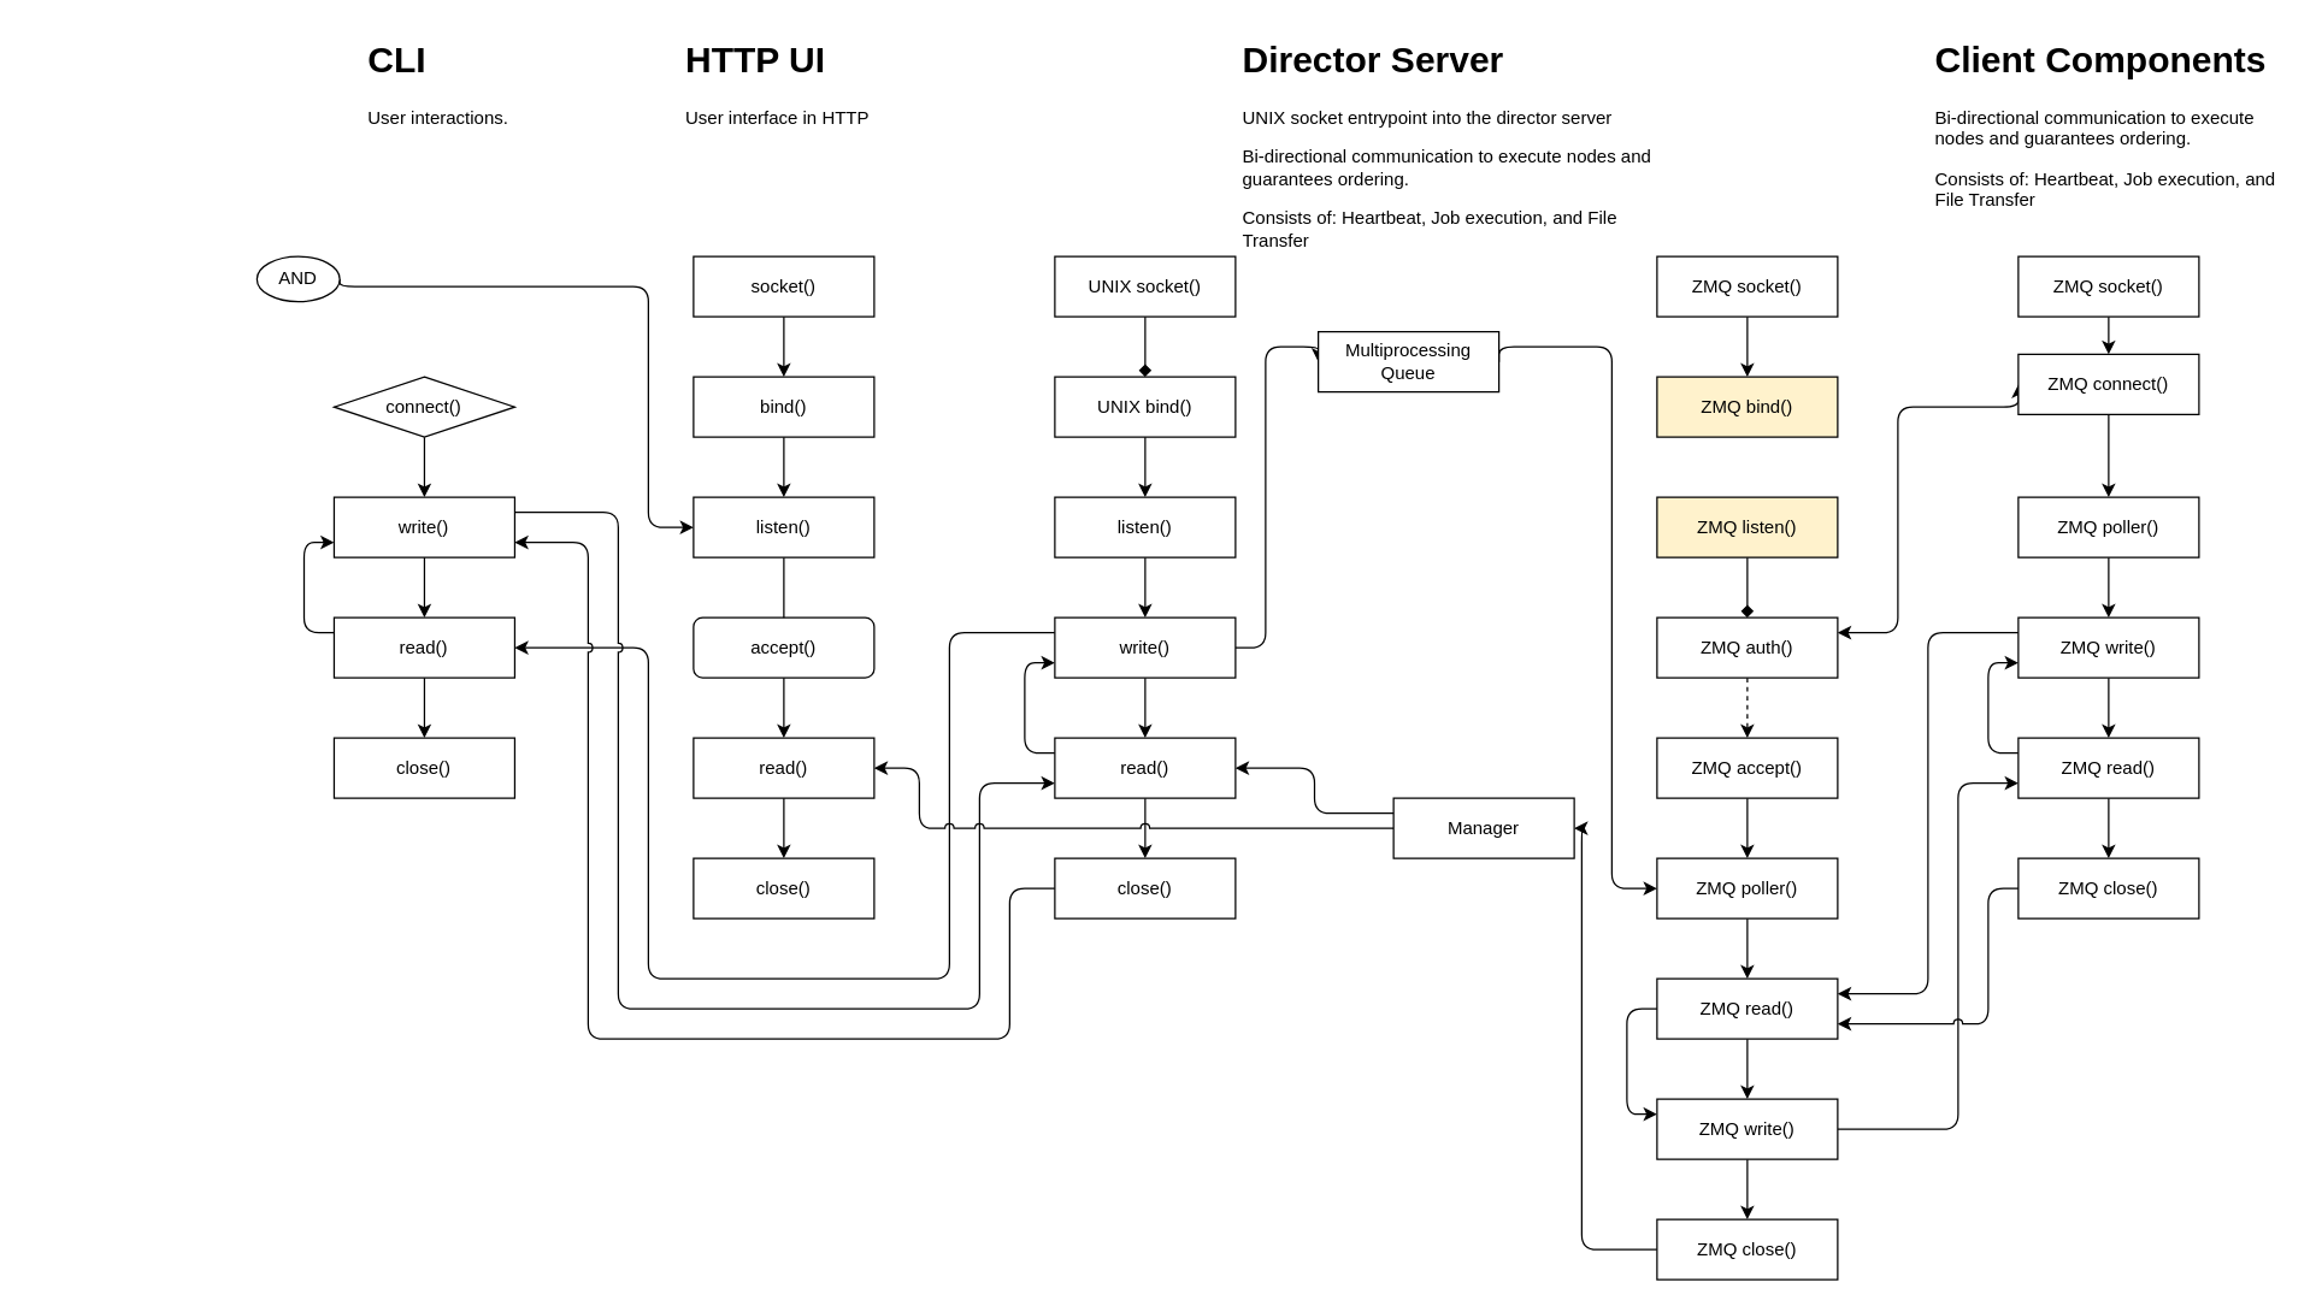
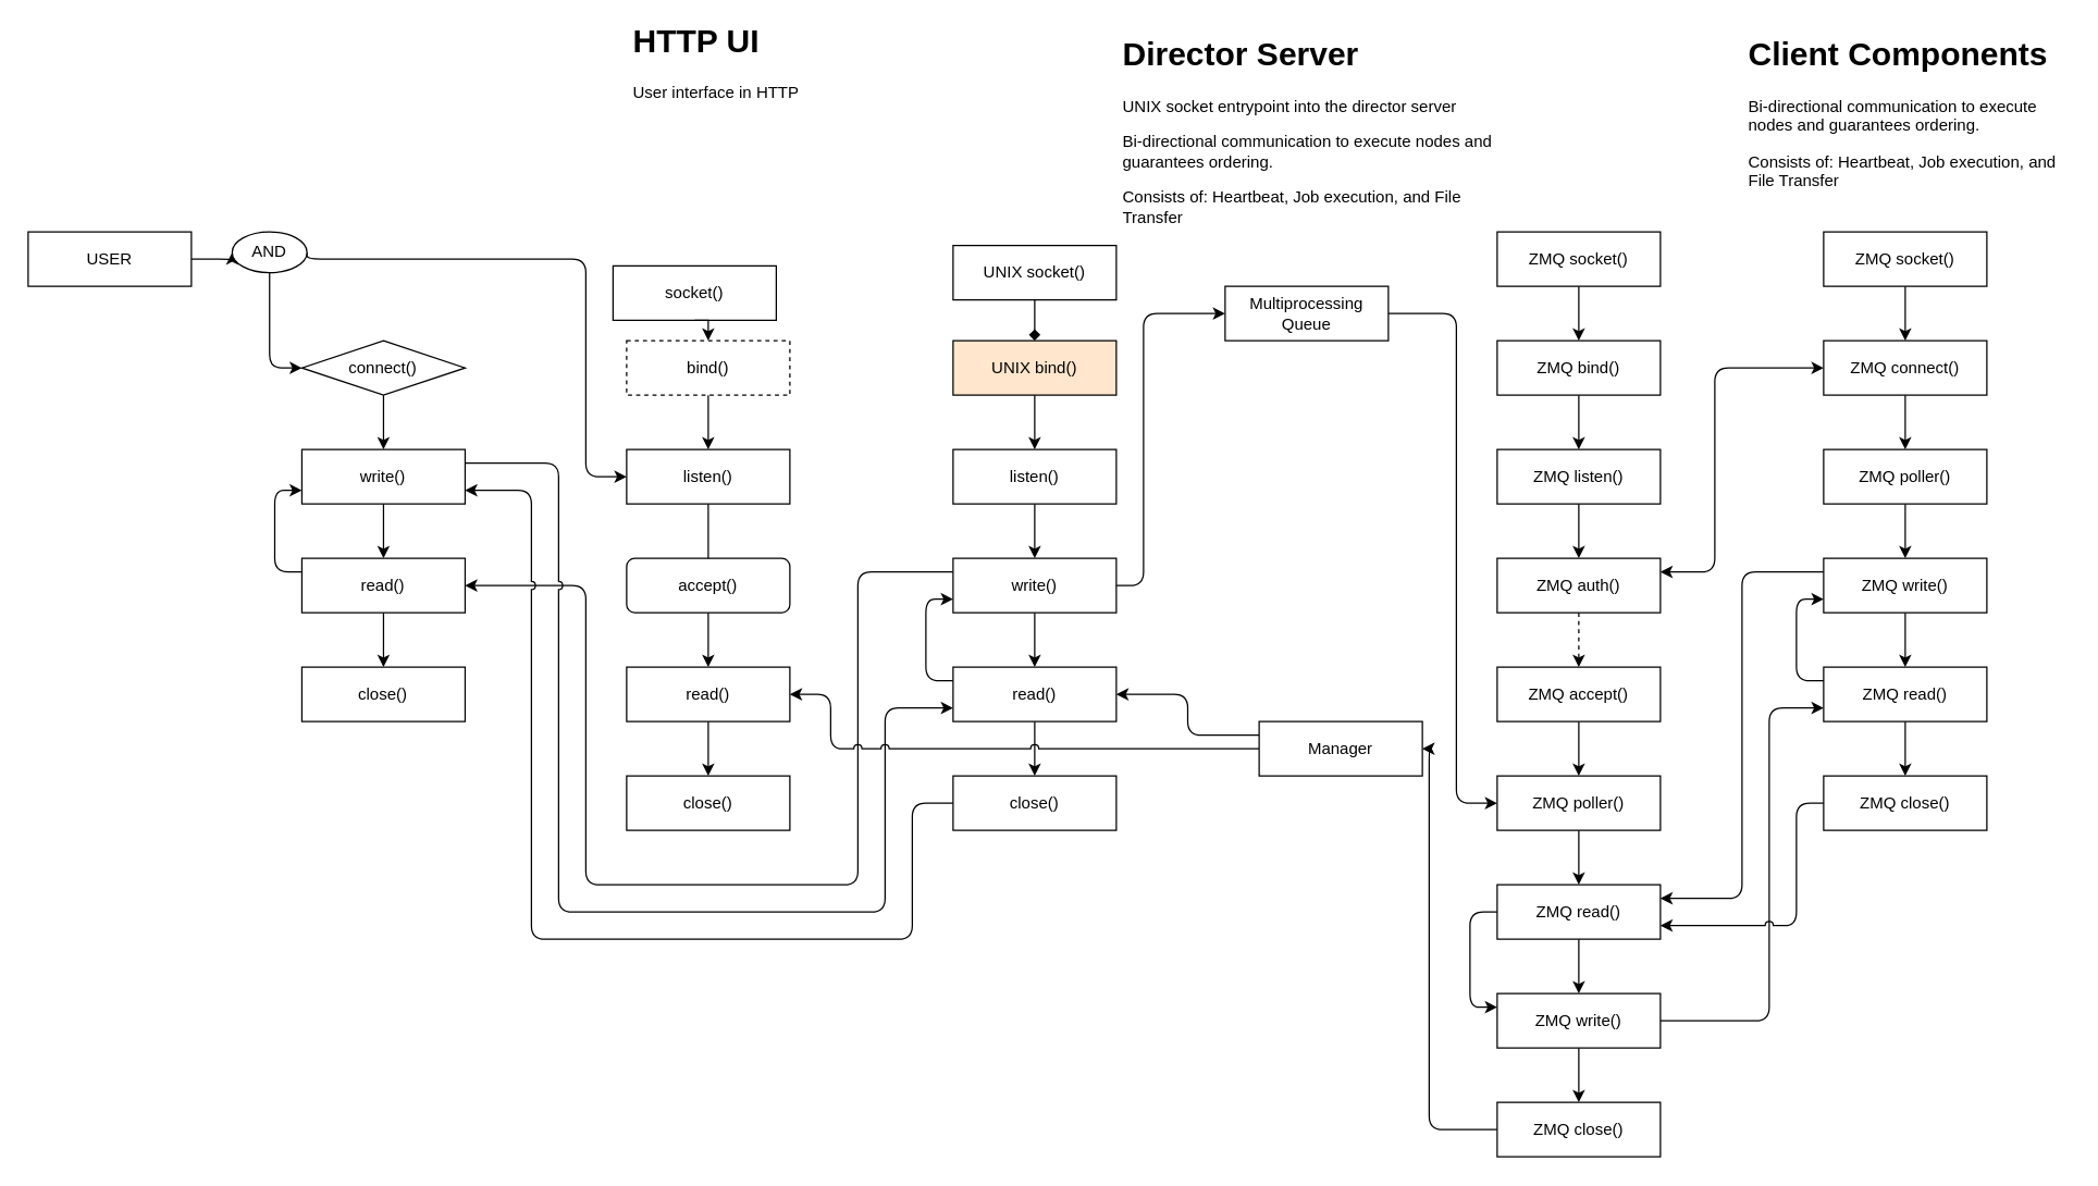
- <mxCell id="18" value="&lt;h1&gt;CLI&lt;/h1&gt;&lt;p&gt;User interactions.&lt;/p&gt;" style="text;html=1;strokeColor=none;fillColor=none;spacing=5;spacingTop=-20;whiteSpace=wrap;overflow=hidden;rounded=0;" vertex="1" parent="1"><mxGeometry x="238.75" y="20" width="102.5" height="70" as="geometry" /></mxCell>
- <mxCell id="86" value="&lt;h1&gt;HTTP UI&lt;/h1&gt;&lt;p&gt;User interface in HTTP&lt;/p&gt;" style="text;html=1;strokeColor=none;fillColor=none;spacing=5;spacingTop=-20;whiteSpace=wrap;overflow=hidden;rounded=0;" vertex="1" parent="1"><mxGeometry x="450" y="20" width="140" height="150" as="geometry" /></mxCell>
+ <mxCell id="86" value="&lt;h1&gt;HTTP UI&lt;/h1&gt;&lt;p&gt;User interface in HTTP&lt;/p&gt;" style="text;html=1;strokeColor=none;fillColor=none;spacing=5;spacingTop=-20;whiteSpace=wrap;overflow=hidden;rounded=0;" vertex="1" parent="1"><mxGeometry x="460" y="10" width="140" height="150" as="geometry" /></mxCell>
+ <mxCell id="101" value="USER" style="rounded=0;whiteSpace=wrap;html=1;" vertex="1" parent="1"><mxGeometry x="20" y="170" width="120" height="40" as="geometry" /></mxCell>
+ <mxCell id="100" style="edgeStyle=orthogonalEdgeStyle;rounded=1;jumpStyle=arc;orthogonalLoop=1;jettySize=auto;html=1;exitX=1;exitY=0.5;exitDx=0;exitDy=0;entryX=0;entryY=0.5;entryDx=0;entryDy=0;startArrow=none;startFill=0;endArrow=classic;endFill=1;" edge="1" parent="1" source="101" target="103"><mxGeometry relative="1" as="geometry" /></mxCell>
- <mxCell id="90" value="socket()" style="rounded=0;whiteSpace=wrap;html=1;" vertex="1" parent="1"><mxGeometry x="460" y="170" width="120" height="40" as="geometry" /></mxCell>
+ <mxCell id="90" value="socket()" style="rounded=0;whiteSpace=wrap;html=1;" vertex="1" parent="1"><mxGeometry x="450" y="195" width="120" height="40" as="geometry" /></mxCell>
- <mxCell id="4" value="UNIX socket()" style="rounded=0;whiteSpace=wrap;html=1;" vertex="1" parent="1"><mxGeometry x="700" y="170" width="120" height="40" as="geometry" /></mxCell>
+ <mxCell id="4" value="UNIX socket()" style="rounded=0;whiteSpace=wrap;html=1;" vertex="1" parent="1"><mxGeometry x="700" y="180" width="120" height="40" as="geometry" /></mxCell>
+ <mxCell id="102" style="edgeStyle=orthogonalEdgeStyle;rounded=1;jumpStyle=arc;orthogonalLoop=1;jettySize=auto;html=1;exitX=0.5;exitY=1;exitDx=0;exitDy=0;entryX=0;entryY=0.5;entryDx=0;entryDy=0;startArrow=none;startFill=0;endArrow=classic;endFill=1;" edge="1" parent="1" source="103" target="12"><mxGeometry relative="1" as="geometry" /></mxCell>
- <mxCell id="74" value="Multiprocessing Queue" style="rounded=0;whiteSpace=wrap;html=1;fontStyle=0" vertex="1" parent="1"><mxGeometry x="875" y="220" width="120" height="40" as="geometry" /></mxCell>
+ <mxCell id="74" value="Multiprocessing Queue" style="rounded=0;whiteSpace=wrap;html=1;fontStyle=0" vertex="1" parent="1"><mxGeometry x="900" y="210" width="120" height="40" as="geometry" /></mxCell>
- <mxCell id="48" value="ZMQ connect()" style="rounded=0;whiteSpace=wrap;html=1;fontStyle=0" vertex="1" parent="1"><mxGeometry x="1340" y="235" width="120" height="40" as="geometry" /></mxCell>
+ <mxCell id="48" value="ZMQ connect()" style="rounded=0;whiteSpace=wrap;html=1;fontStyle=0" vertex="1" parent="1"><mxGeometry x="1340" y="250" width="120" height="40" as="geometry" /></mxCell>
- <mxCell id="94" value="bind()" style="rounded=0;whiteSpace=wrap;html=1;" vertex="1" parent="1"><mxGeometry x="460" y="250" width="120" height="40" as="geometry" /></mxCell>
+ <mxCell id="94" value="bind()" style="rounded=0;whiteSpace=wrap;html=1;dashed=1;" vertex="1" parent="1"><mxGeometry x="460" y="250" width="120" height="40" as="geometry" /></mxCell>
- <mxCell id="84" value="UNIX bind()" style="rounded=0;whiteSpace=wrap;html=1;" vertex="1" parent="1"><mxGeometry x="700" y="250" width="120" height="40" as="geometry" /></mxCell>
+ <mxCell id="84" value="UNIX bind()" style="rounded=0;whiteSpace=wrap;html=1;fillColor=#ffe6cc;" vertex="1" parent="1"><mxGeometry x="700" y="250" width="120" height="40" as="geometry" /></mxCell>
- <mxCell id="22" value="ZMQ bind()" style="rounded=0;whiteSpace=wrap;html=1;fontStyle=0;fillColor=#fff2cc;" vertex="1" parent="1"><mxGeometry x="1100" y="250" width="120" height="40" as="geometry" /></mxCell>
+ <mxCell id="22" value="ZMQ bind()" style="rounded=0;whiteSpace=wrap;html=1;fontStyle=0" vertex="1" parent="1"><mxGeometry x="1100" y="250" width="120" height="40" as="geometry" /></mxCell>
+ <mxCell id="21" style="edgeStyle=orthogonalEdgeStyle;rounded=0;orthogonalLoop=1;jettySize=auto;html=1;exitX=0.5;exitY=1;exitDx=0;exitDy=0;entryX=0.5;entryY=0;entryDx=0;entryDy=0;" edge="1" parent="1" source="22" target="67"><mxGeometry relative="1" as="geometry" /></mxCell>
- <mxCell id="67" value="ZMQ listen()" style="rounded=0;whiteSpace=wrap;html=1;fontStyle=0;fillColor=#fff2cc;" vertex="1" parent="1"><mxGeometry x="1100" y="330" width="120" height="40" as="geometry" /></mxCell>
+ <mxCell id="67" value="ZMQ listen()" style="rounded=0;whiteSpace=wrap;html=1;fontStyle=0" vertex="1" parent="1"><mxGeometry x="1100" y="330" width="120" height="40" as="geometry" /></mxCell>
- <mxCell id="66" style="edgeStyle=orthogonalEdgeStyle;rounded=0;orthogonalLoop=1;jettySize=auto;html=1;exitX=0.5;exitY=1;exitDx=0;exitDy=0;entryX=0.5;entryY=0;entryDx=0;entryDy=0;endArrow=diamond;" edge="1" parent="1" source="67" target="71"><mxGeometry relative="1" as="geometry" /></mxCell>
+ <mxCell id="66" style="edgeStyle=orthogonalEdgeStyle;rounded=0;orthogonalLoop=1;jettySize=auto;html=1;exitX=0.5;exitY=1;exitDx=0;exitDy=0;entryX=0.5;entryY=0;entryDx=0;entryDy=0;" edge="1" parent="1" source="67" target="71"><mxGeometry relative="1" as="geometry" /></mxCell>
